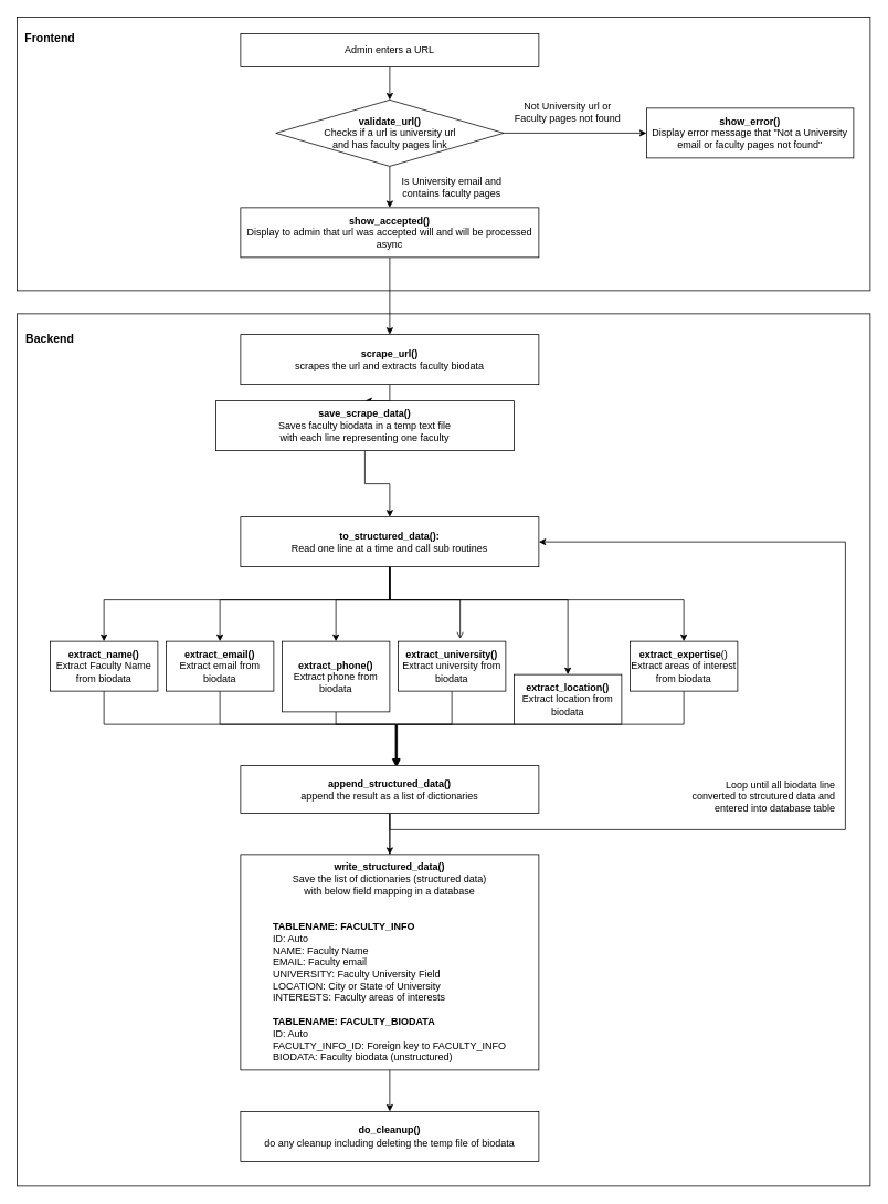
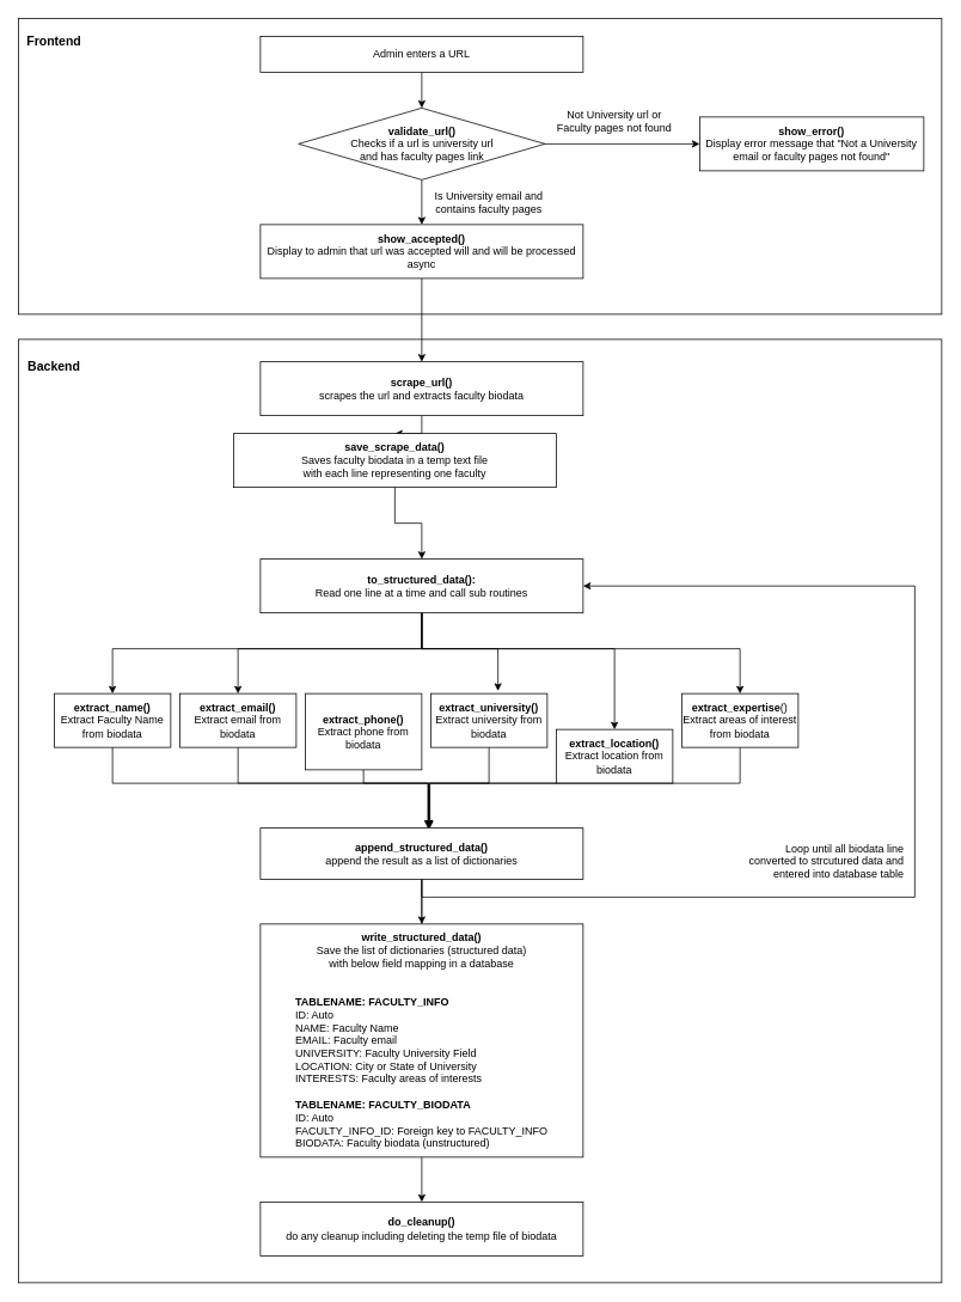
- <mxCell id="17" style="edgeStyle=orthogonalEdgeStyle;rounded=0;orthogonalLoop=1;jettySize=auto;html=1;entryX=0.577;entryY=-0.05;entryDx=0;entryDy=0;entryPerimeter=0;endArrow=open;" parent="1" source="22" target="28" edge="1"><mxGeometry relative="1" as="geometry"><Array as="points"><mxPoint x="470" y="723" /><mxPoint x="555" y="723" /></Array></mxGeometry></mxCell>
+ <mxCell id="17" style="edgeStyle=orthogonalEdgeStyle;rounded=0;orthogonalLoop=1;jettySize=auto;html=1;entryX=0.577;entryY=-0.05;entryDx=0;entryDy=0;entryPerimeter=0;" parent="1" source="22" target="28" edge="1"><mxGeometry relative="1" as="geometry"><Array as="points"><mxPoint x="470" y="723" /><mxPoint x="555" y="723" /></Array></mxGeometry></mxCell>
- <mxCell id="16" value="" style="edgeStyle=orthogonalEdgeStyle;rounded=0;orthogonalLoop=1;jettySize=auto;html=1;" parent="1" source="22" target="26" edge="1"><mxGeometry relative="1" as="geometry"><Array as="points"><mxPoint x="470" y="723" /><mxPoint x="405" y="723" /></Array></mxGeometry></mxCell>
